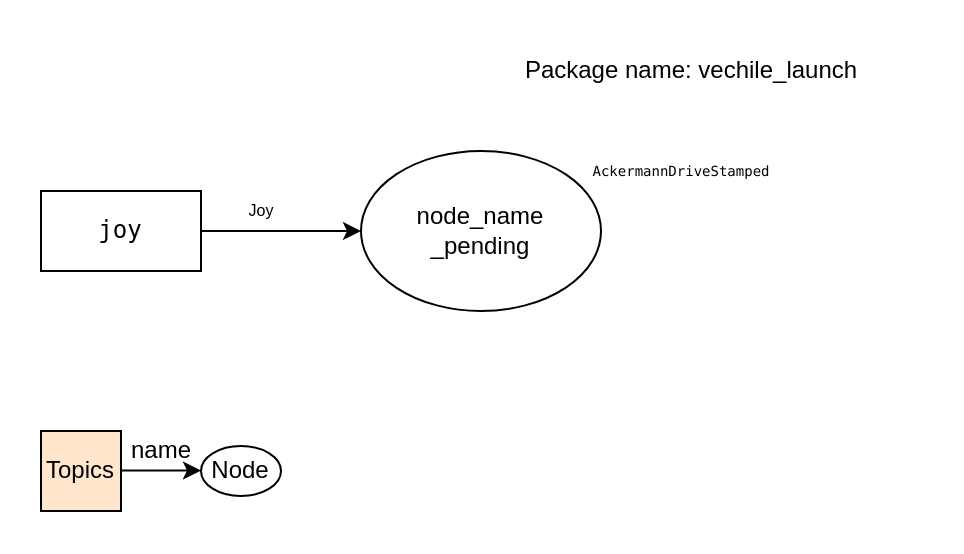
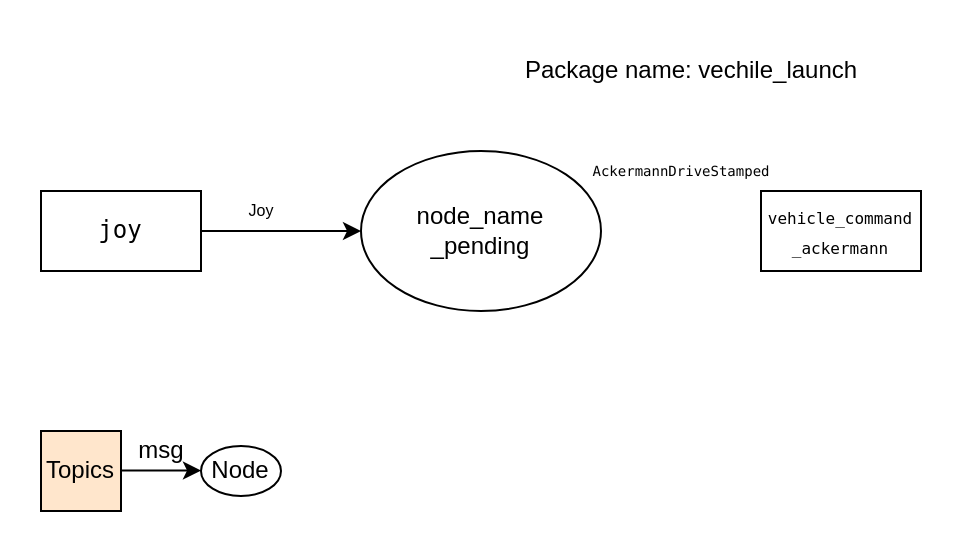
+ <mxCell id="4" value="&lt;code style=&quot;font-size: 8px;&quot; class=&quot;docutils literal notranslate&quot;&gt;vehicle_command&lt;br&gt;_ackermann&lt;/code&gt;" style="rounded=0;whiteSpace=wrap;html=1;" parent="1" vertex="1"><mxGeometry x="380" y="95" width="80" height="40" as="geometry" /></mxCell>
- <mxCell id="12" value="name" style="text;html=1;align=center;verticalAlign=middle;resizable=0;points=[];autosize=1;strokeColor=none;fillColor=none;fontSize=12;" parent="1" vertex="1"><mxGeometry x="55" y="210" width="50" height="30" as="geometry" /></mxCell>
+ <mxCell id="12" value="msg" style="text;html=1;align=center;verticalAlign=middle;resizable=0;points=[];autosize=1;strokeColor=none;fillColor=none;fontSize=12;" parent="1" vertex="1"><mxGeometry x="55" y="210" width="50" height="30" as="geometry" /></mxCell>
